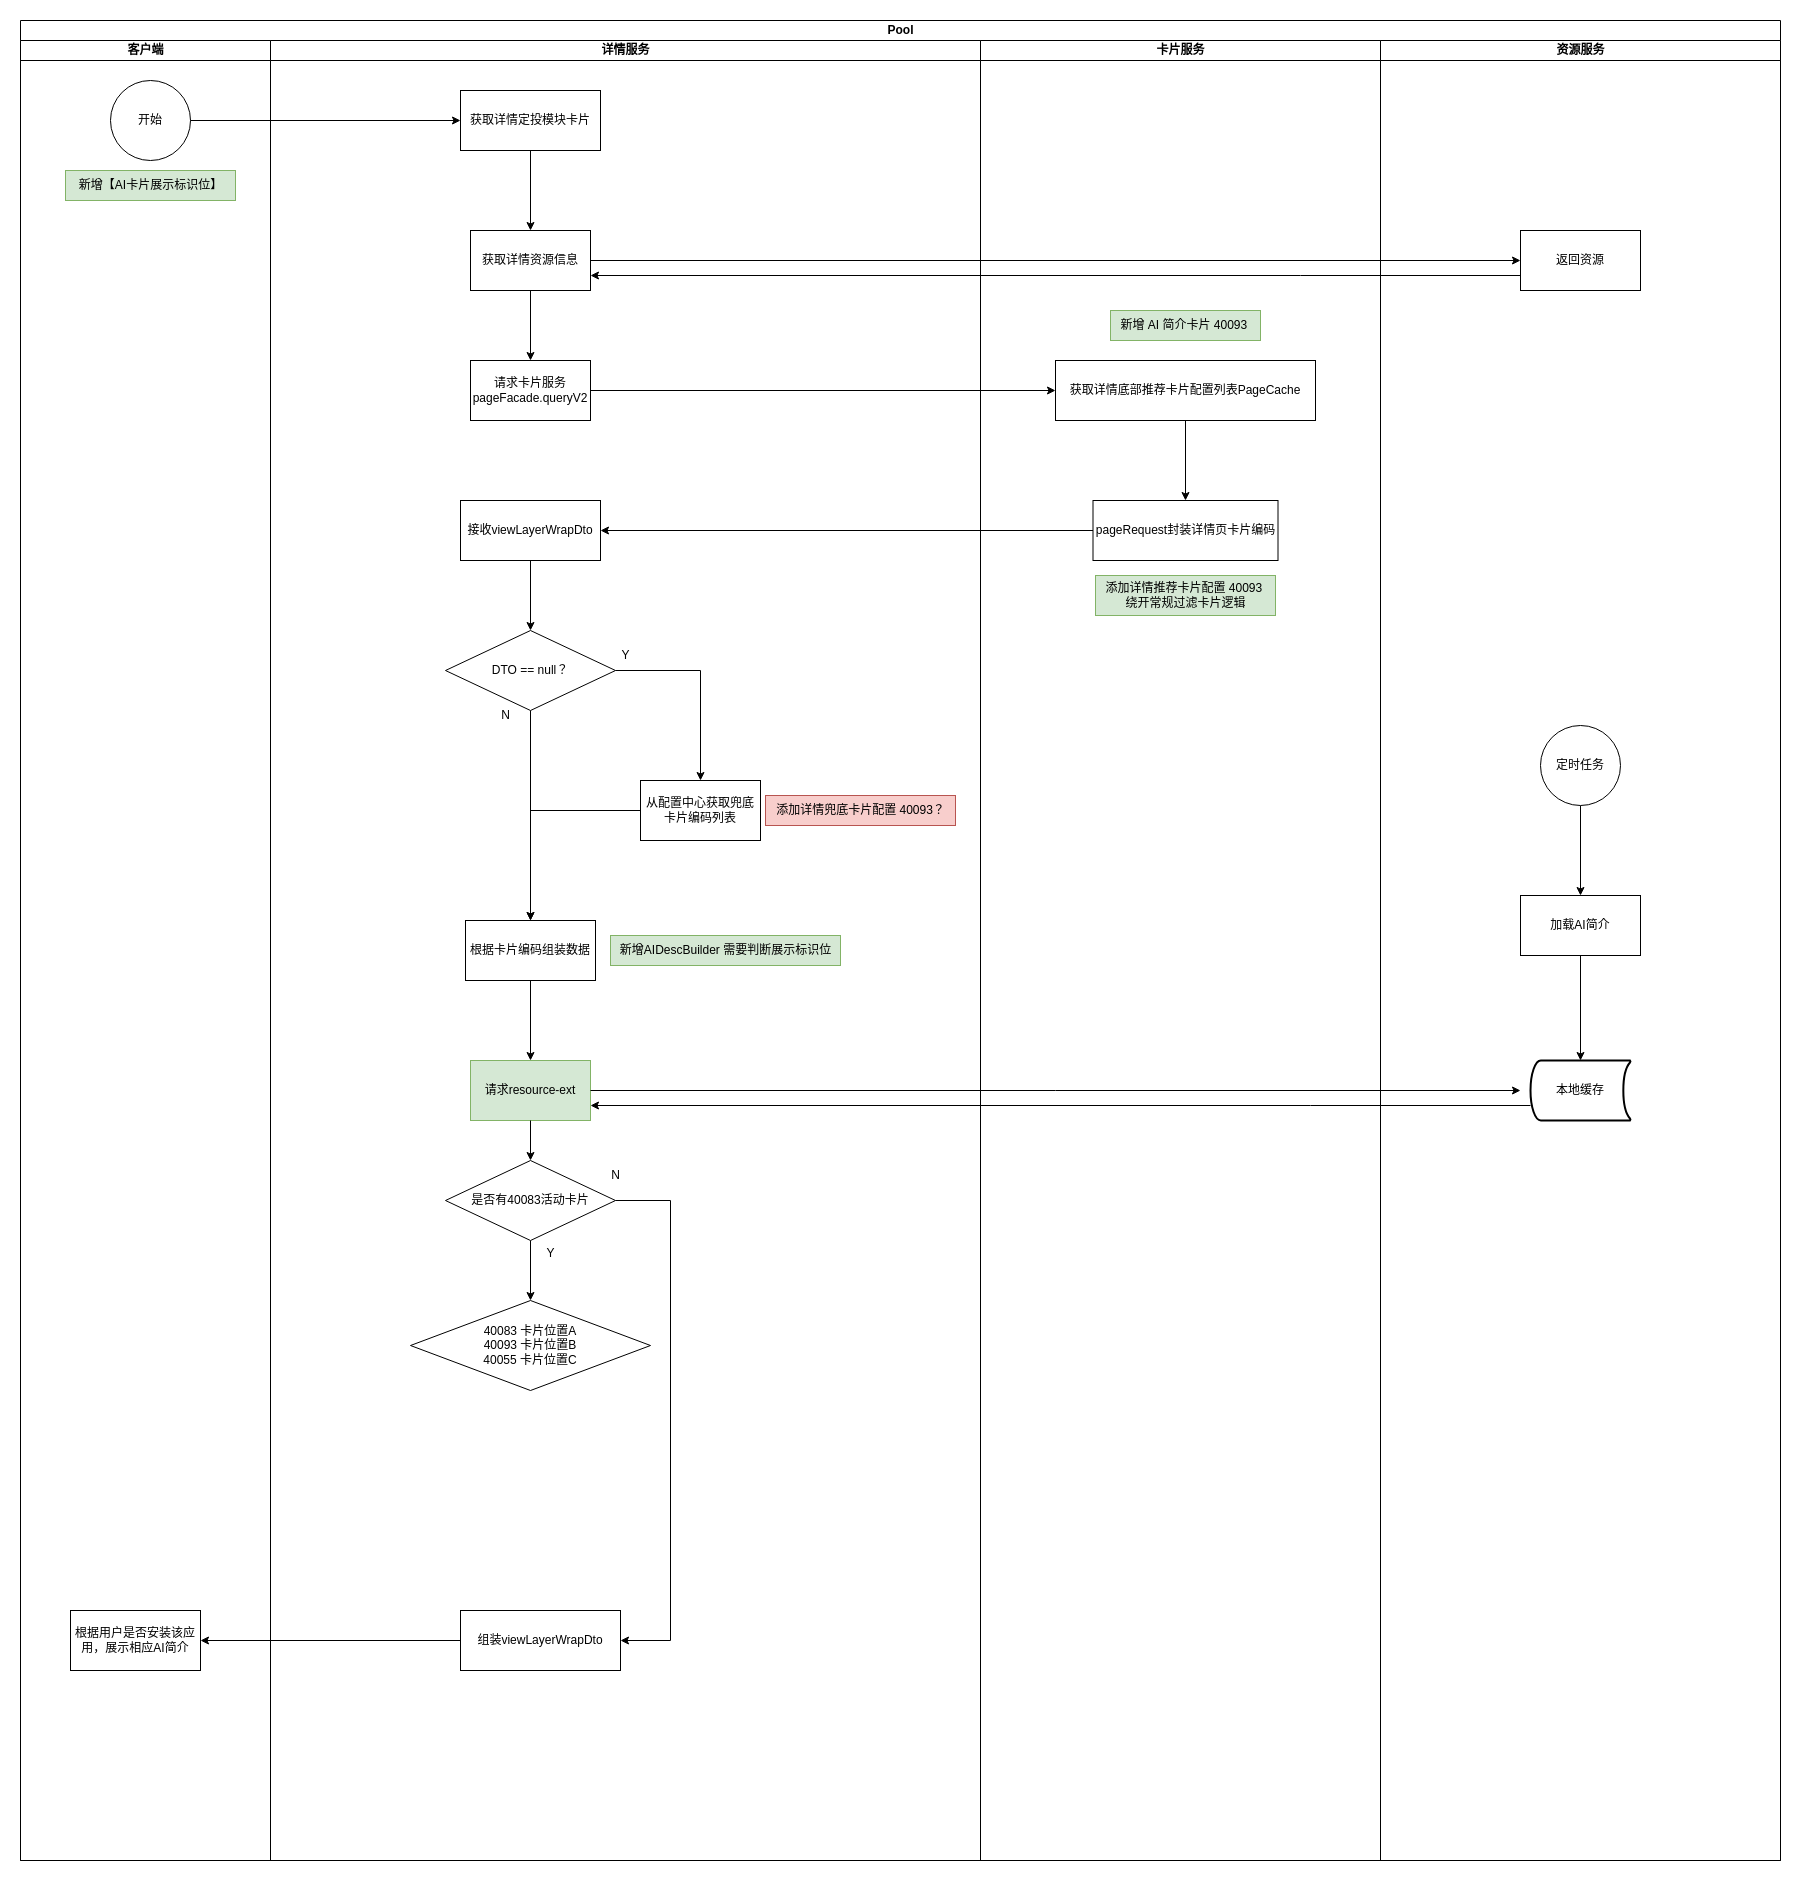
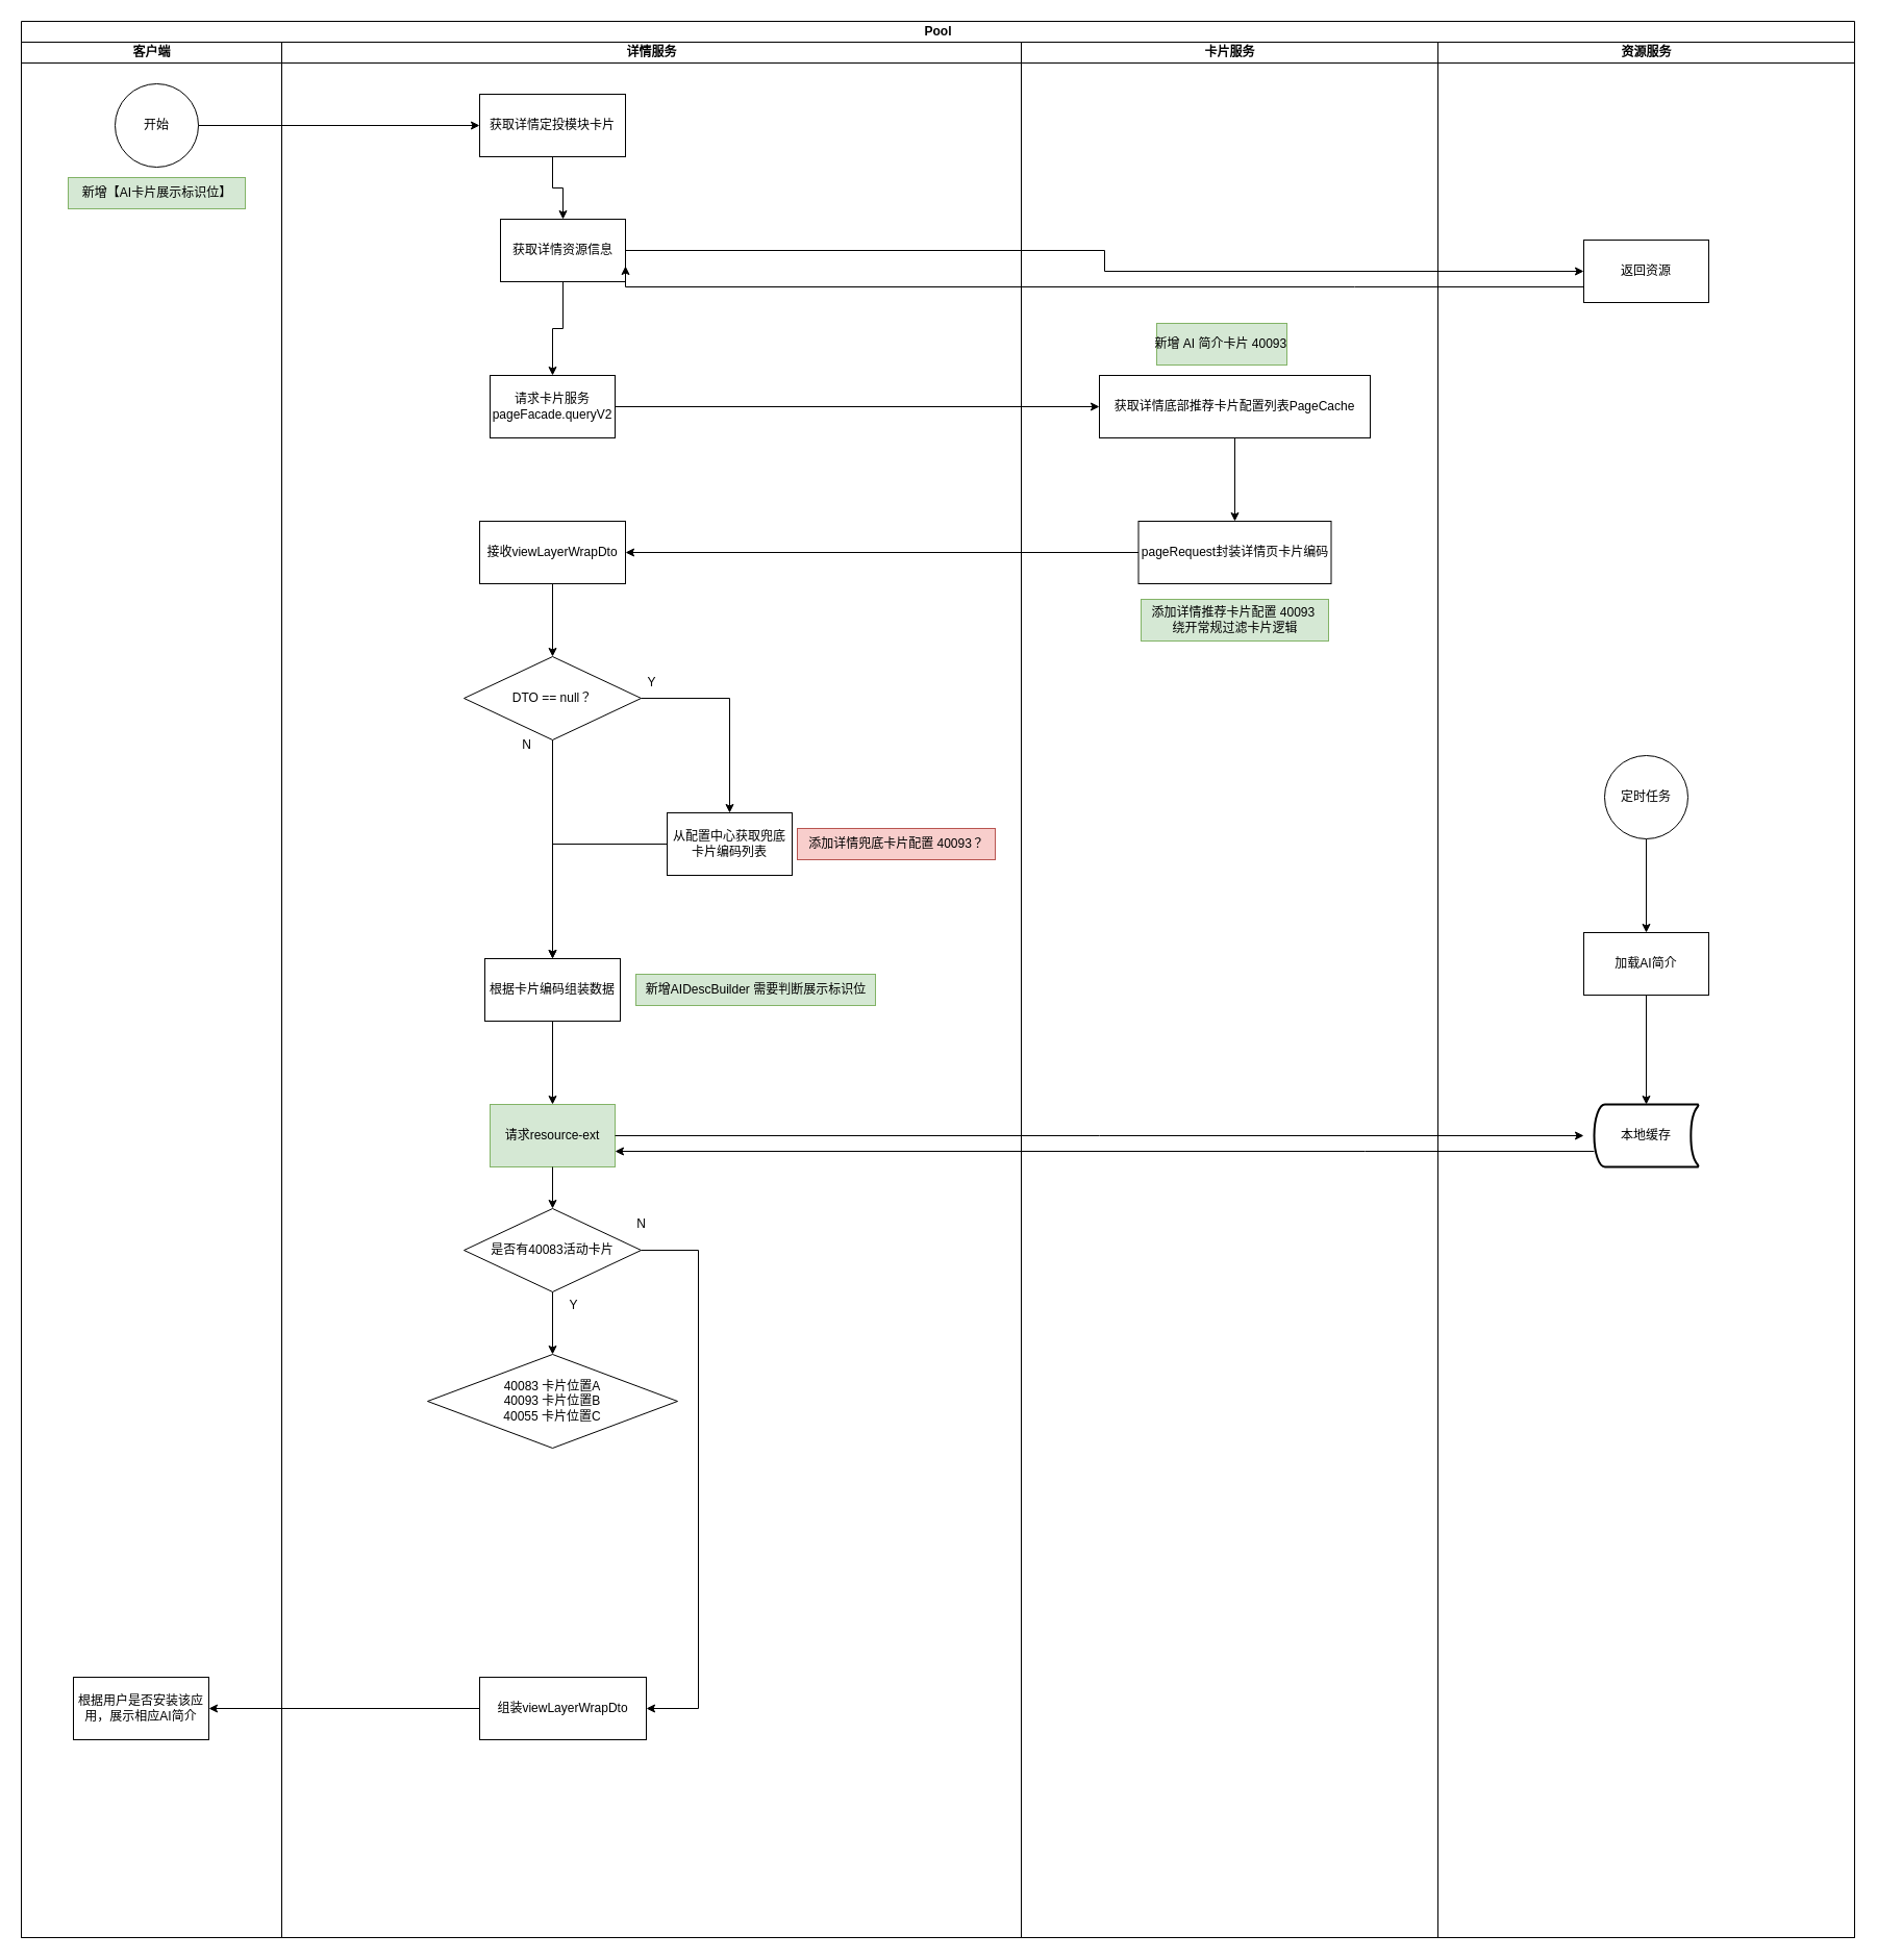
- <mxCell id="11" value="获取详情资源信息" style="whiteSpace=wrap;html=1;" parent="6" vertex="1"><mxGeometry x="200" y="190" width="120" height="60" as="geometry" /></mxCell>
+ <mxCell id="11" value="获取详情资源信息" style="whiteSpace=wrap;html=1;" parent="6" vertex="1"><mxGeometry x="210" y="170" width="120" height="60" as="geometry" /></mxCell>
- <mxCell id="39" value="新增 AI 简介卡片 40093&amp;nbsp;" style="text;html=1;align=center;verticalAlign=middle;resizable=0;points=[];autosize=1;strokeColor=#82b366;fillColor=#d5e8d4;" parent="35" vertex="1"><mxGeometry x="130" y="270" width="150" height="30" as="geometry" /></mxCell>
+ <mxCell id="39" value="新增 AI 简介卡片 40093&amp;nbsp;" style="text;html=1;align=center;verticalAlign=middle;resizable=0;points=[];autosize=1;strokeColor=#82b366;fillColor=#d5e8d4;" parent="35" vertex="1"><mxGeometry x="130" y="270" width="125" height="40" as="geometry" /></mxCell>
